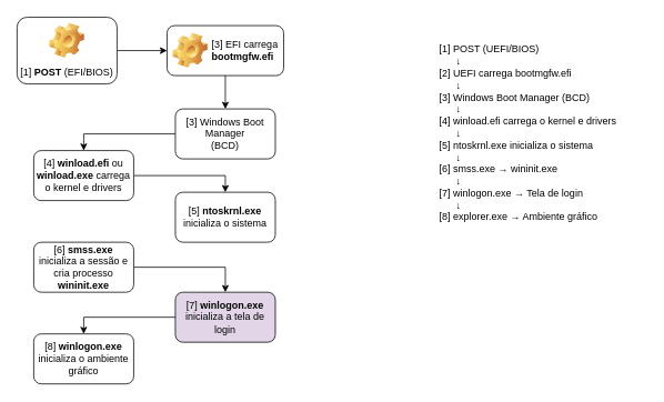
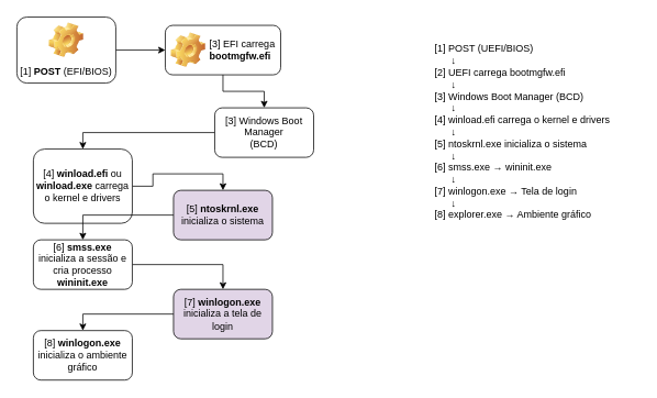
- <mxCell id="8" value="[3]&amp;nbsp;Windows Boot Manager&lt;div&gt;(BCD)&lt;/div&gt;" style="rounded=1;whiteSpace=wrap;html=1;" vertex="1" parent="1"><mxGeometry x="210" y="130" width="120" height="60" as="geometry" /></mxCell>
+ <mxCell id="8" value="[3]&amp;nbsp;Windows Boot Manager&lt;div&gt;(BCD)&lt;/div&gt;" style="rounded=1;whiteSpace=wrap;html=1;" vertex="1" parent="1"><mxGeometry x="260" y="130" width="120" height="60" as="geometry" /></mxCell>
- <mxCell id="10" value="[4]&amp;nbsp;&lt;b&gt;winload.efi&lt;/b&gt; ou &lt;b&gt;winload.exe&amp;nbsp;&lt;/b&gt;&lt;span style=&quot;text-align: left;&quot;&gt;carrega o kernel e drivers&lt;/span&gt;" style="rounded=1;whiteSpace=wrap;html=1;" vertex="1" parent="1"><mxGeometry x="40" y="180" width="120" height="60" as="geometry" /></mxCell>
+ <mxCell id="10" value="[4]&amp;nbsp;&lt;b&gt;winload.efi&lt;/b&gt; ou &lt;b&gt;winload.exe&amp;nbsp;&lt;/b&gt;&lt;span style=&quot;text-align: left;&quot;&gt;carrega o kernel e drivers&lt;/span&gt;" style="rounded=1;whiteSpace=wrap;html=1;" vertex="1" parent="1"><mxGeometry x="40" y="180" width="120" height="90" as="geometry" /></mxCell>
+ <mxCell id="11" style="edgeStyle=orthogonalEdgeStyle;rounded=0;orthogonalLoop=1;jettySize=auto;html=1;entryX=0.5;entryY=0;entryDx=0;entryDy=0;" edge="1" parent="1" source="12" target="14"><mxGeometry relative="1" as="geometry" /></mxCell>
- <mxCell id="12" value="[5]&amp;nbsp;&lt;span style=&quot;text-align: left;&quot;&gt;&lt;b&gt;ntoskrnl.exe&lt;/b&gt; inicializa o sistema&lt;/span&gt;" style="rounded=1;whiteSpace=wrap;html=1;" vertex="1" parent="1"><mxGeometry x="210" y="230" width="120" height="60" as="geometry" /></mxCell>
+ <mxCell id="12" value="[5]&amp;nbsp;&lt;span style=&quot;text-align: left;&quot;&gt;&lt;b&gt;ntoskrnl.exe&lt;/b&gt; inicializa o sistema&lt;/span&gt;" style="rounded=1;whiteSpace=wrap;html=1;fillColor=#e1d5e7;" vertex="1" parent="1"><mxGeometry x="210" y="230" width="120" height="60" as="geometry" /></mxCell>
